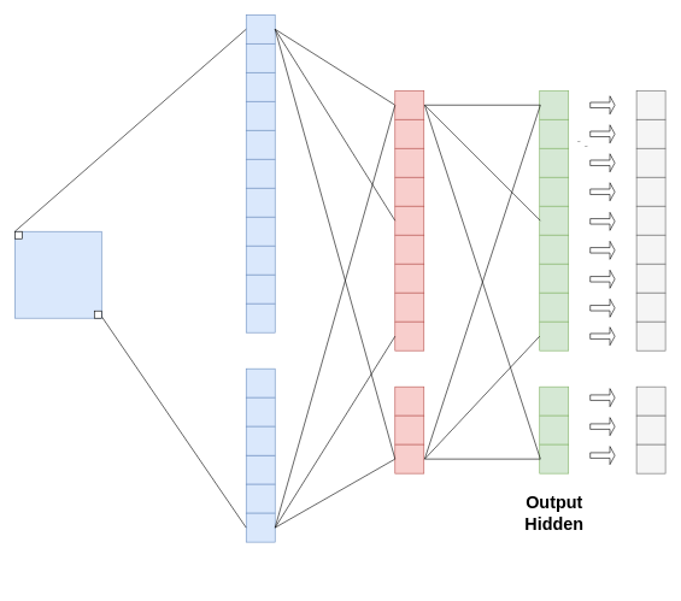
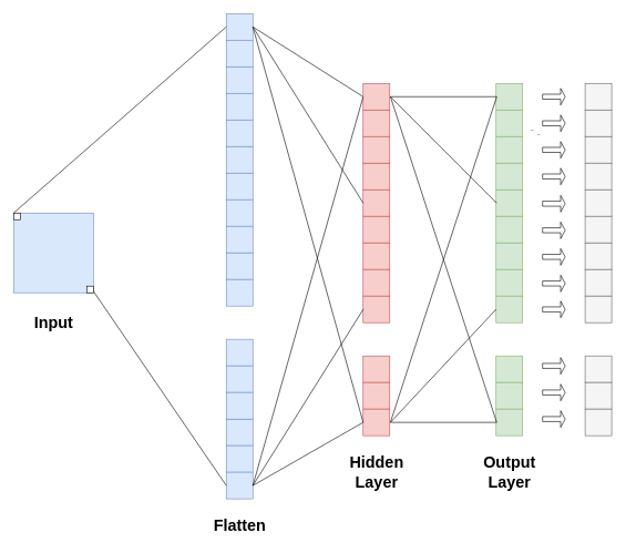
+ <mxCell id="63" value="Input" style="text;strokeColor=none;fillColor=none;html=1;fontSize=24;fontStyle=1;verticalAlign=middle;align=center;labelBackgroundColor=none;" vertex="1" parent="1"><mxGeometry x="30" y="465" width="100" height="40" as="geometry" /></mxCell>
+ <mxCell id="65" value="&lt;div&gt;Hidden &lt;br&gt;&lt;/div&gt;&lt;div&gt;Layer&lt;/div&gt;" style="text;strokeColor=none;fillColor=none;html=1;fontSize=24;fontStyle=1;verticalAlign=middle;align=center;labelBackgroundColor=none;" vertex="1" parent="1"><mxGeometry x="516" y="670" width="100" height="80" as="geometry" /></mxCell>
- <mxCell id="66" value="&lt;div&gt;Output&lt;/div&gt;&lt;div&gt;Hidden&lt;br&gt;&lt;/div&gt;" style="text;strokeColor=none;fillColor=none;html=1;fontSize=24;fontStyle=1;verticalAlign=middle;align=center;labelBackgroundColor=none;" vertex="1" parent="1"><mxGeometry x="716" y="670" width="100" height="80" as="geometry" /></mxCell>
+ <mxCell id="66" value="&lt;div&gt;Output&lt;/div&gt;&lt;div&gt;Layer&lt;br&gt;&lt;/div&gt;" style="text;strokeColor=none;fillColor=none;html=1;fontSize=24;fontStyle=1;verticalAlign=middle;align=center;labelBackgroundColor=none;" vertex="1" parent="1"><mxGeometry x="716" y="670" width="100" height="80" as="geometry" /></mxCell>
+ <mxCell id="64" value="Flatten" style="text;strokeColor=none;fillColor=none;html=1;fontSize=24;fontStyle=1;verticalAlign=middle;align=center;labelBackgroundColor=none;" vertex="1" parent="1"><mxGeometry x="310" y="770" width="100" height="40" as="geometry" /></mxCell>
